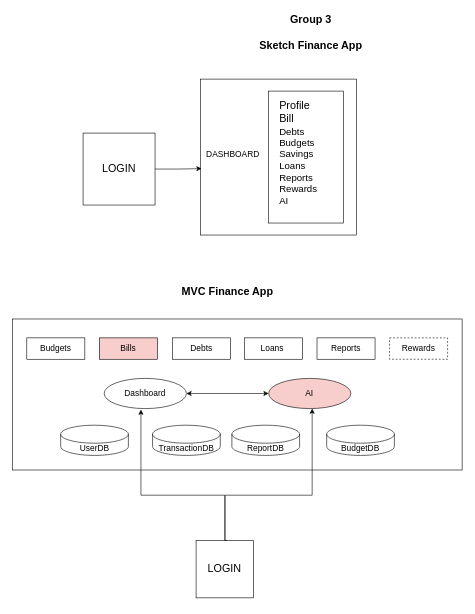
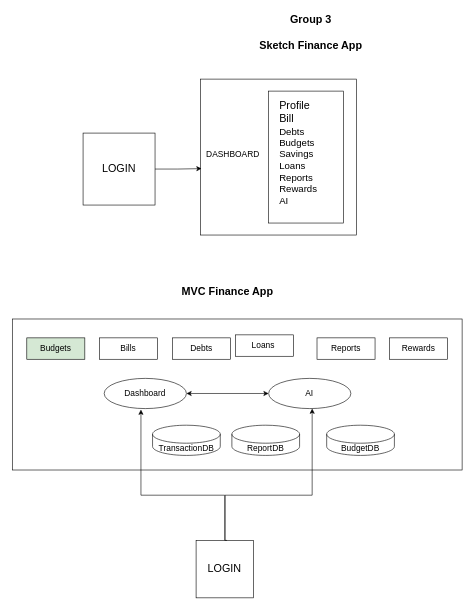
- <mxCell id="18" value="&lt;font style=&quot;font-size: 14px;&quot;&gt;Budgets&lt;/font&gt;" style="rounded=0;whiteSpace=wrap;html=1;" vertex="1" parent="9"><mxGeometry x="24.194" y="31.473" width="96.774" height="35.67" as="geometry" /></mxCell>
+ <mxCell id="18" value="&lt;font style=&quot;font-size: 14px;&quot;&gt;Budgets&lt;/font&gt;" style="rounded=0;whiteSpace=wrap;html=1;fillColor=#d5e8d4;" vertex="1" parent="9"><mxGeometry x="24.194" y="31.473" width="96.774" height="35.67" as="geometry" /></mxCell>
- <mxCell id="19" value="&lt;font style=&quot;font-size: 14px;&quot;&gt;Bills&lt;/font&gt;" style="rounded=0;whiteSpace=wrap;html=1;fillColor=#f8cecc;" vertex="1" parent="9"><mxGeometry x="145.161" y="31.473" width="96.774" height="35.67" as="geometry" /></mxCell>
+ <mxCell id="19" value="&lt;font style=&quot;font-size: 14px;&quot;&gt;Bills&lt;/font&gt;" style="rounded=0;whiteSpace=wrap;html=1;" vertex="1" parent="9"><mxGeometry x="145.161" y="31.473" width="96.774" height="35.67" as="geometry" /></mxCell>
- <mxCell id="21" value="&lt;font style=&quot;font-size: 14px;&quot;&gt;Loans&amp;nbsp;&lt;/font&gt;" style="rounded=0;whiteSpace=wrap;html=1;" vertex="1" parent="9"><mxGeometry x="387.097" y="31.473" width="96.774" height="35.67" as="geometry" /></mxCell>
+ <mxCell id="21" value="&lt;font style=&quot;font-size: 14px;&quot;&gt;Loans&amp;nbsp;&lt;/font&gt;" style="rounded=0;whiteSpace=wrap;html=1;" vertex="1" parent="9"><mxGeometry x="372.097" y="26.473" width="96.774" height="35.67" as="geometry" /></mxCell>
- <mxCell id="23" value="&lt;font style=&quot;font-size: 14px;&quot;&gt;Rewards&lt;/font&gt;" style="rounded=0;whiteSpace=wrap;html=1;dashed=1;" vertex="1" parent="9"><mxGeometry x="629.032" y="31.473" width="96.774" height="35.67" as="geometry" /></mxCell>
+ <mxCell id="23" value="&lt;font style=&quot;font-size: 14px;&quot;&gt;Rewards&lt;/font&gt;" style="rounded=0;whiteSpace=wrap;html=1;" vertex="1" parent="9"><mxGeometry x="629.032" y="31.473" width="96.774" height="35.67" as="geometry" /></mxCell>
- <mxCell id="17" value="&lt;font style=&quot;font-size: 14px;&quot;&gt;AI&lt;/font&gt;" style="ellipse;whiteSpace=wrap;html=1;fillColor=#f8cecc;" vertex="1" parent="9"><mxGeometry x="427.419" y="99.036" width="137.097" height="50.357" as="geometry" /></mxCell>
+ <mxCell id="17" value="&lt;font style=&quot;font-size: 14px;&quot;&gt;AI&lt;/font&gt;" style="ellipse;whiteSpace=wrap;html=1;" vertex="1" parent="9"><mxGeometry x="427.419" y="99.036" width="137.097" height="50.357" as="geometry" /></mxCell>
- <mxCell id="12" value="&lt;font style=&quot;font-size: 14px;&quot;&gt;UserDB&lt;/font&gt;" style="shape=cylinder3;whiteSpace=wrap;html=1;boundedLbl=1;backgroundOutline=1;size=15;" vertex="1" parent="9"><mxGeometry x="80.645" y="177.089" width="112.903" height="50.357" as="geometry" /></mxCell>
